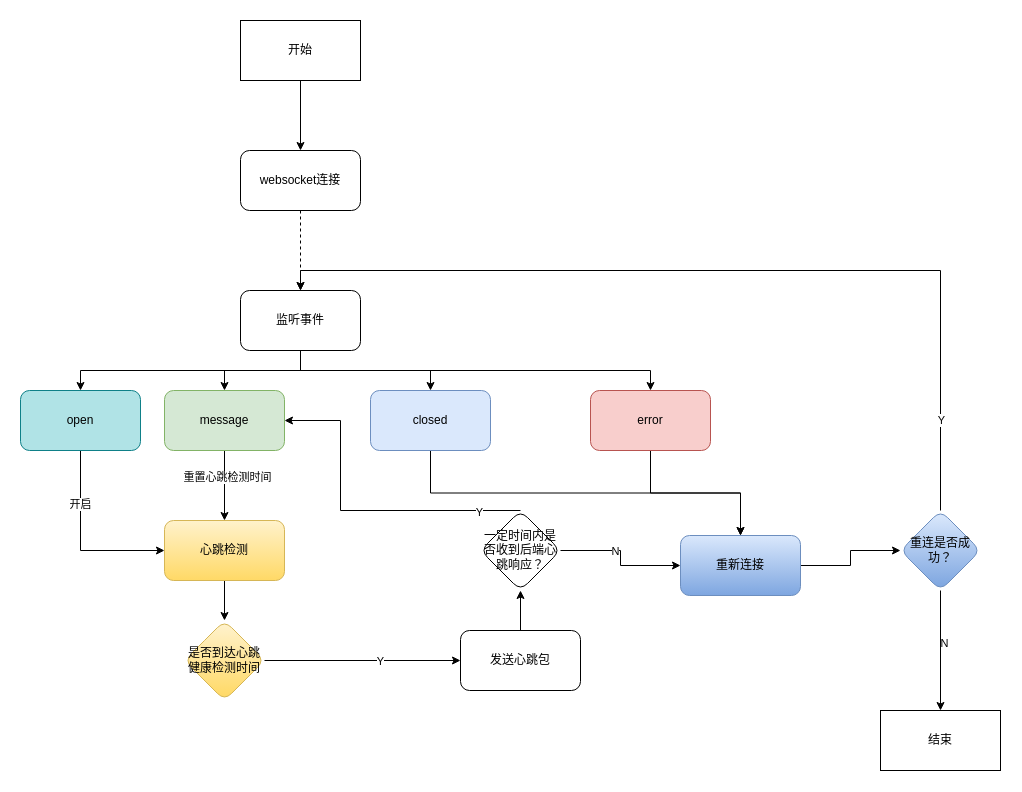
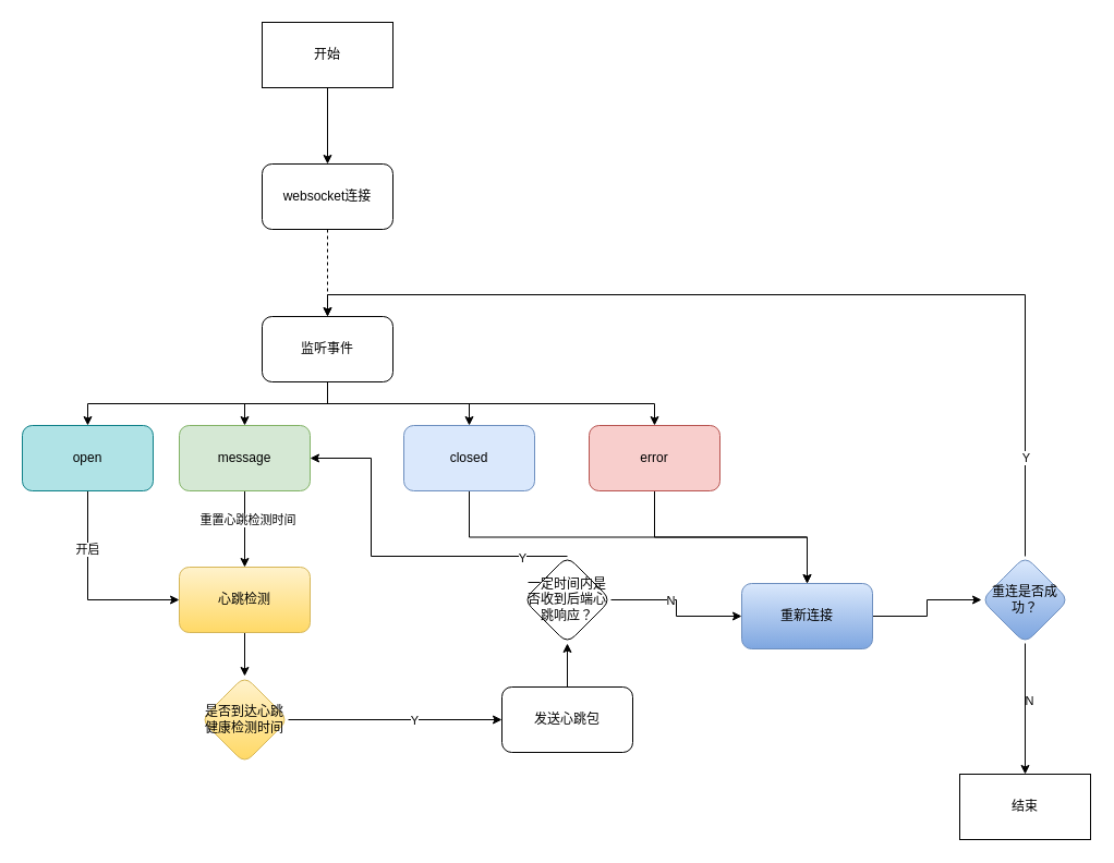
- <mxCell id="20" value="error" style="rounded=1;whiteSpace=wrap;html=1;fillColor=#f8cecc;strokeColor=#b85450;" parent="1" vertex="1"><mxGeometry x="590" y="390" width="120" height="60" as="geometry" /></mxCell>
+ <mxCell id="20" value="error" style="rounded=1;whiteSpace=wrap;html=1;fillColor=#f8cecc;strokeColor=#b85450;" parent="1" vertex="1"><mxGeometry x="540" y="390" width="120" height="60" as="geometry" /></mxCell>
